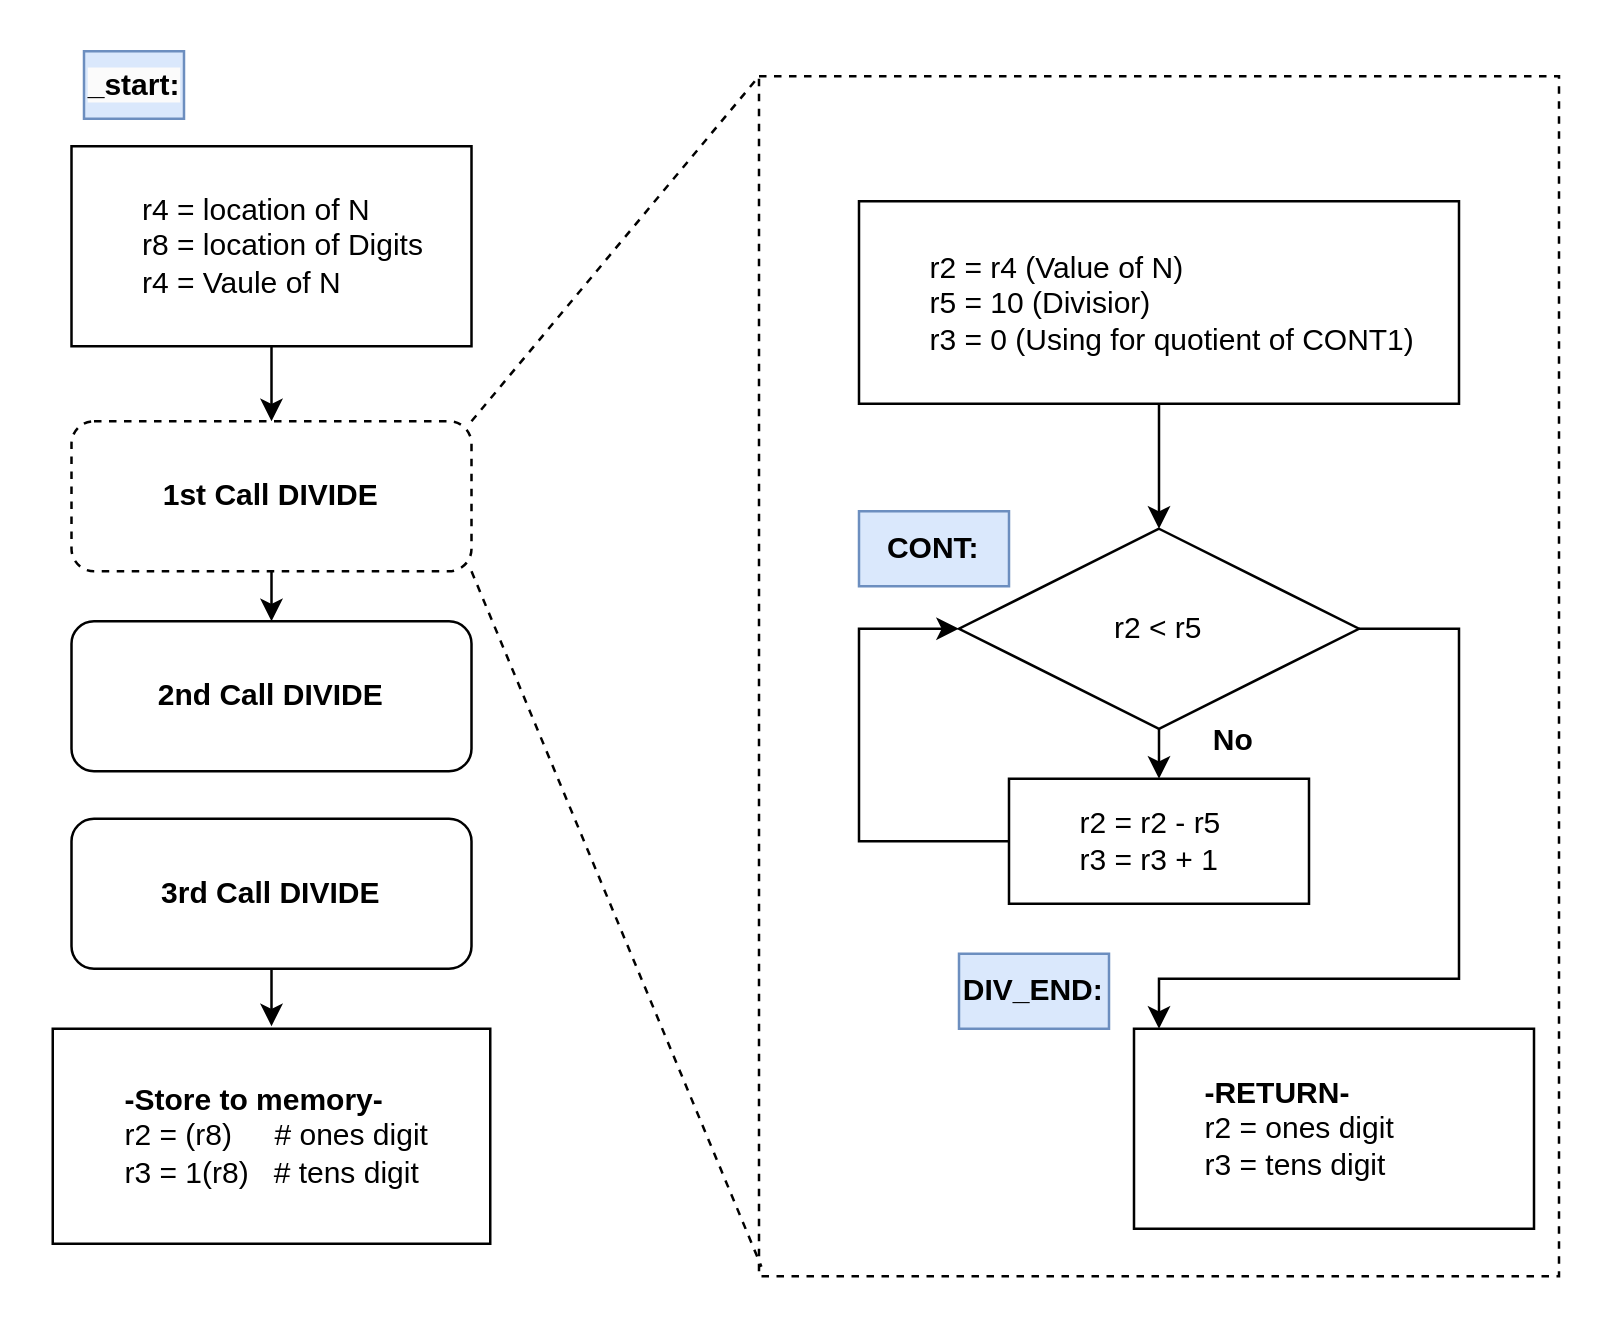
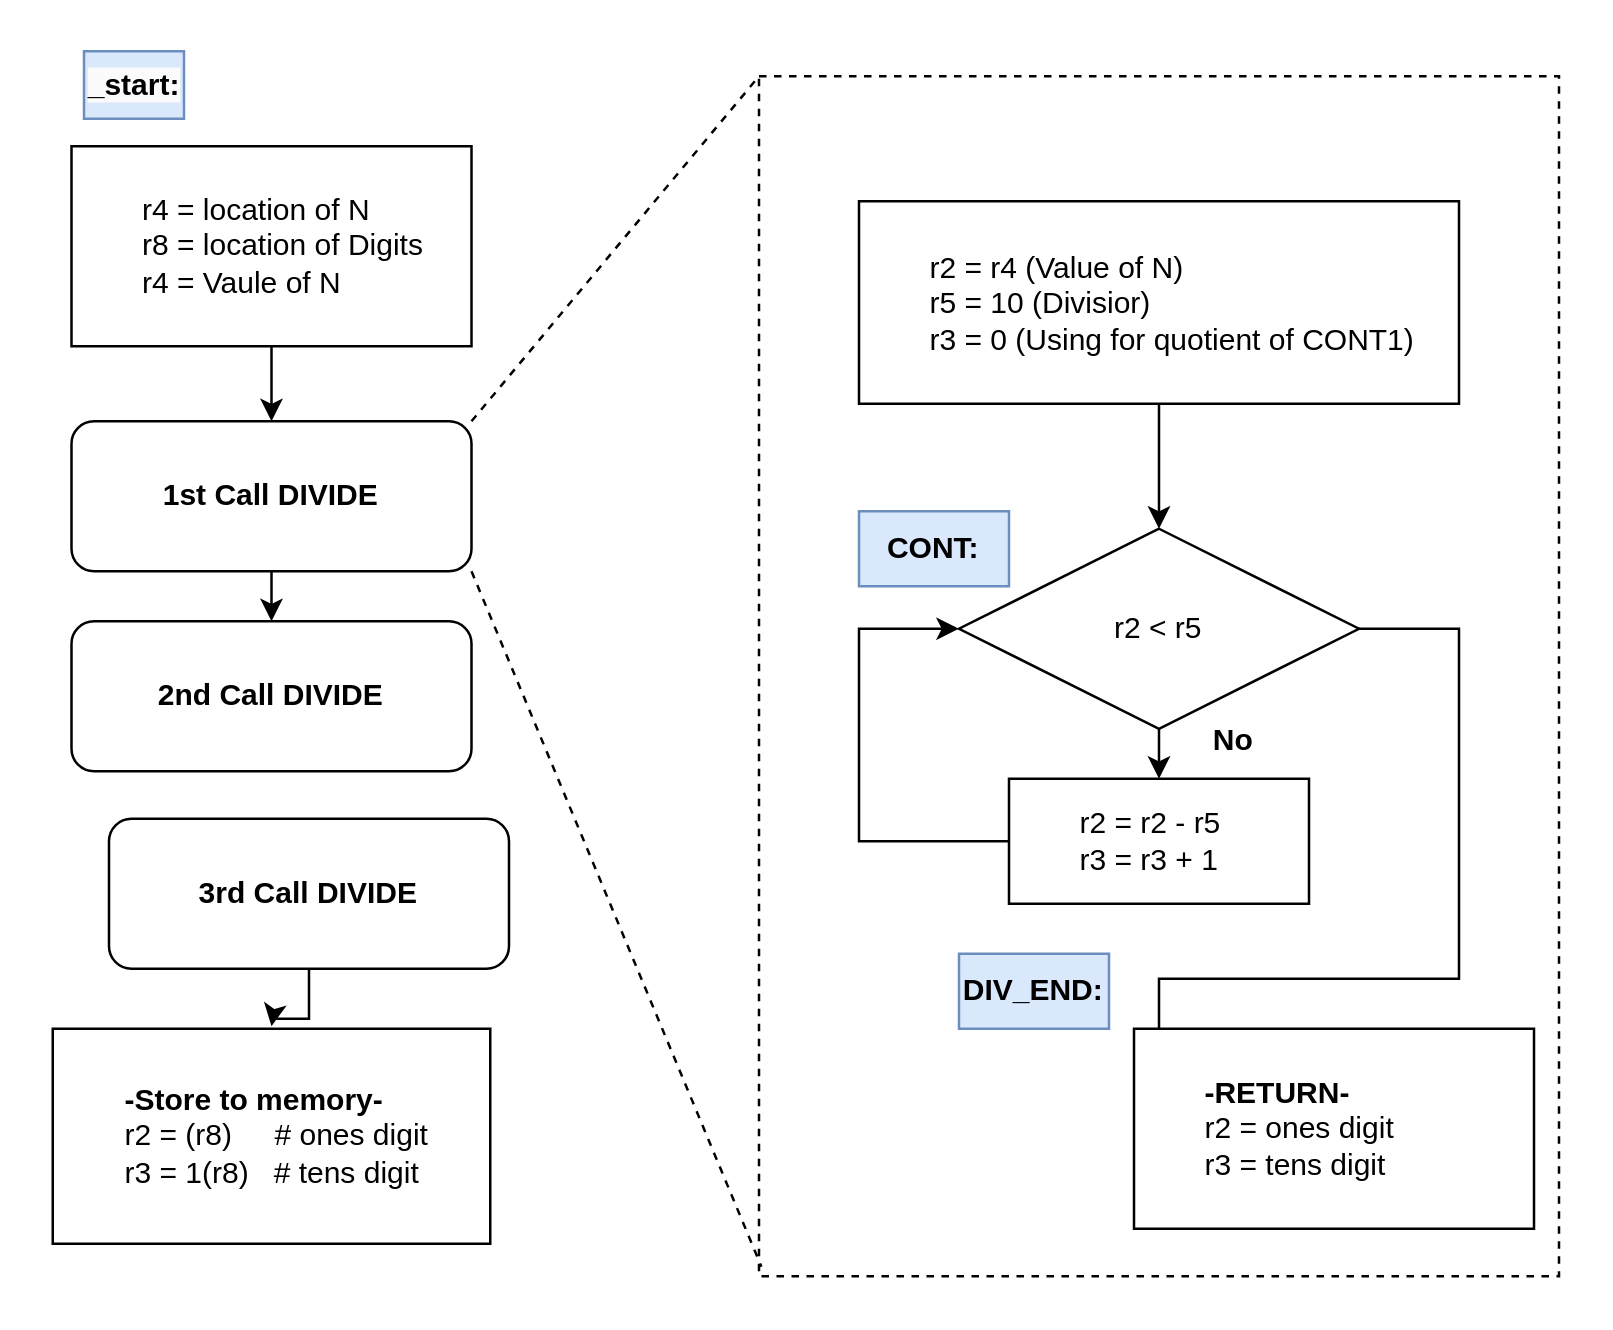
- <mxCell id="5" value="&lt;b&gt;1st Call DIVIDE&lt;/b&gt;" style="rounded=1;whiteSpace=wrap;html=1;dashed=1;" vertex="1" parent="1"><mxGeometry x="28" y="168" width="160" height="60" as="geometry" /></mxCell>
+ <mxCell id="5" value="&lt;b&gt;1st Call DIVIDE&lt;/b&gt;" style="rounded=1;whiteSpace=wrap;html=1;" vertex="1" parent="1"><mxGeometry x="28" y="168" width="160" height="60" as="geometry" /></mxCell>
- <mxCell id="10" value="&lt;b&gt;3rd Call DIVIDE&lt;/b&gt;" style="rounded=1;whiteSpace=wrap;html=1;" vertex="1" parent="1"><mxGeometry x="28" y="327" width="160" height="60" as="geometry" /></mxCell>
+ <mxCell id="10" value="&lt;b&gt;3rd Call DIVIDE&lt;/b&gt;" style="rounded=1;whiteSpace=wrap;html=1;" vertex="1" parent="1"><mxGeometry x="43" y="327" width="160" height="60" as="geometry" /></mxCell>
- <mxCell id="17" style="edgeStyle=orthogonalEdgeStyle;rounded=0;orthogonalLoop=1;jettySize=auto;html=1;exitX=1;exitY=0.5;exitDx=0;exitDy=0;" edge="1" parent="1" source="18" target="22"><mxGeometry relative="1" as="geometry"><Array as="points"><mxPoint x="583" y="251" /><mxPoint x="583" y="391" /><mxPoint x="463" y="391" /></Array><mxPoint x="463" y="411" as="targetPoint" /></mxGeometry></mxCell>
+ <mxCell id="17" style="edgeStyle=orthogonalEdgeStyle;rounded=0;orthogonalLoop=1;jettySize=auto;html=1;exitX=1;exitY=0.5;exitDx=0;exitDy=0;endArrow=none;" edge="1" parent="1" source="18" target="22"><mxGeometry relative="1" as="geometry"><Array as="points"><mxPoint x="583" y="251" /><mxPoint x="583" y="391" /><mxPoint x="463" y="391" /></Array><mxPoint x="463" y="411" as="targetPoint" /></mxGeometry></mxCell>
